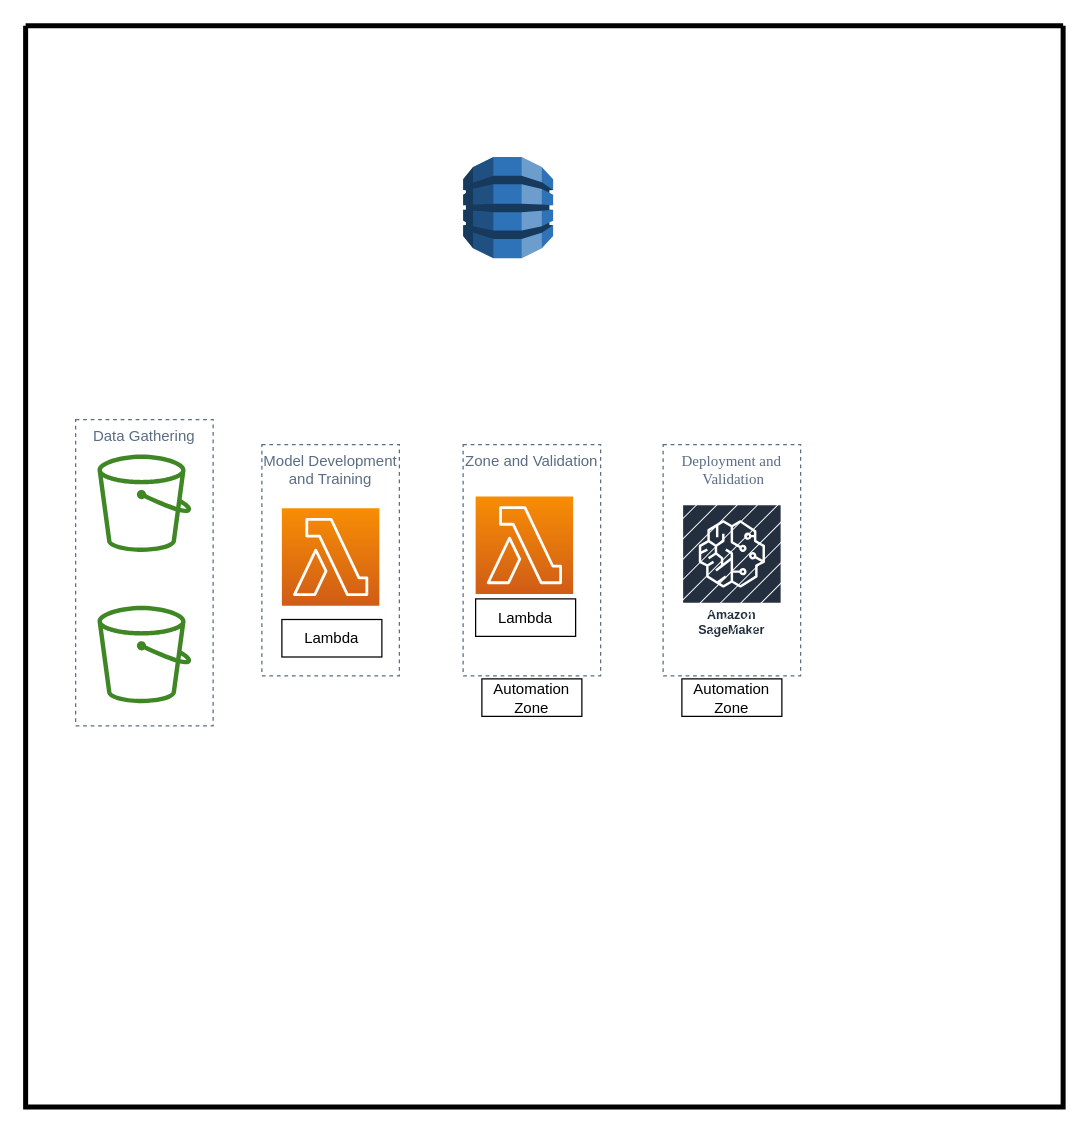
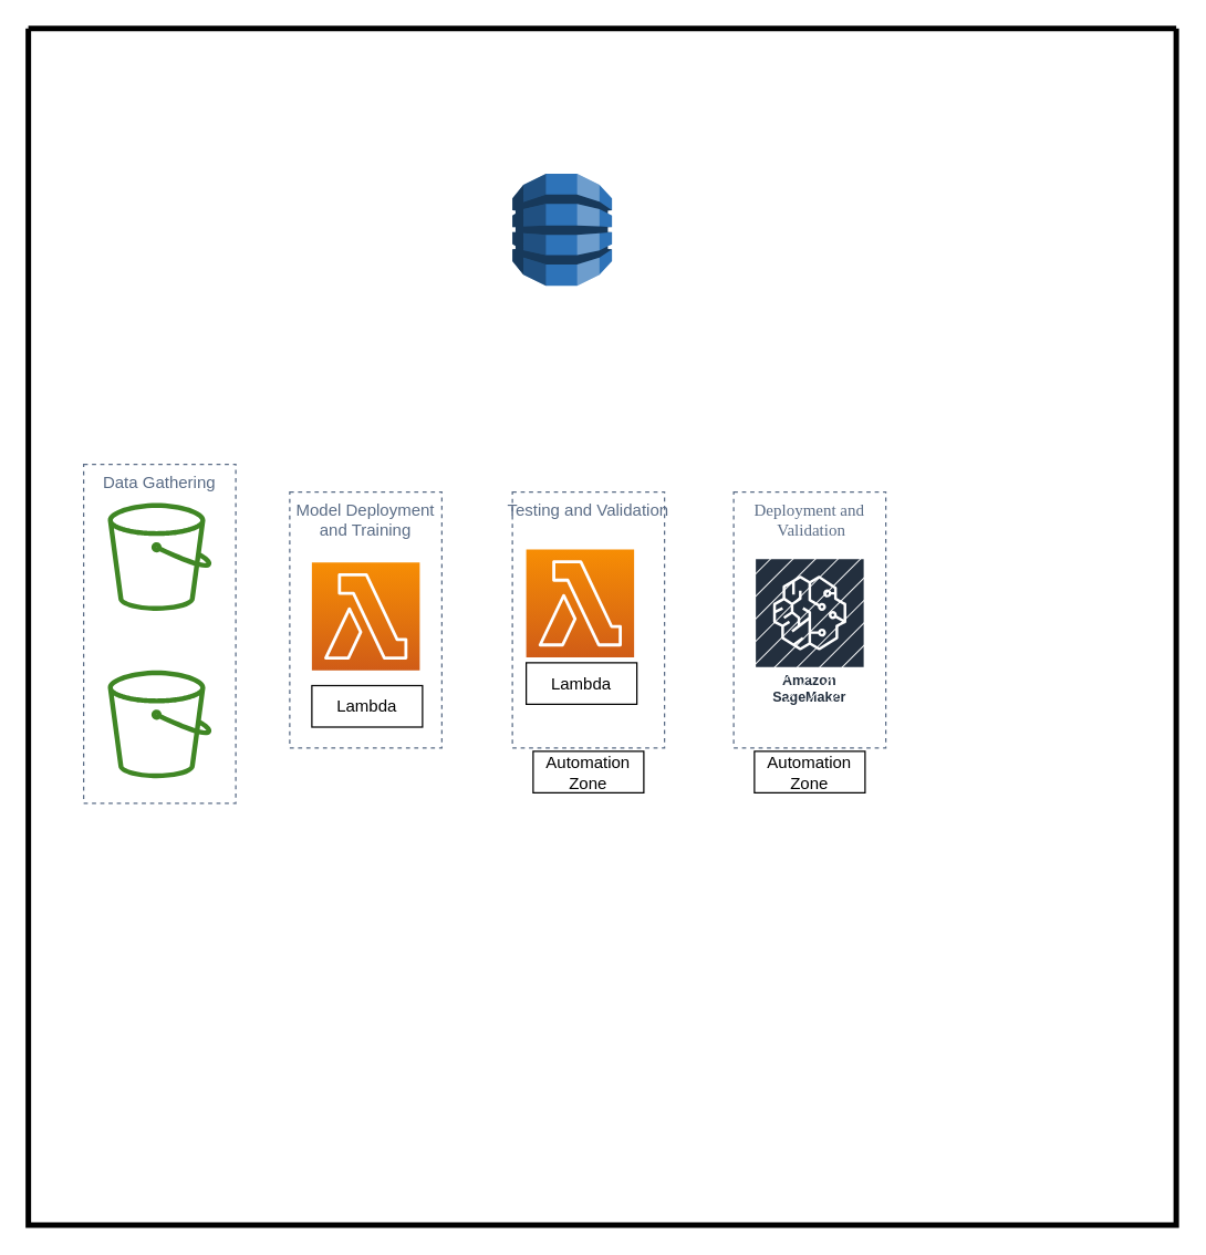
- <mxCell id="12" value="Model Development &#10;and Training" style="fillColor=none;strokeColor=#5A6C86;dashed=1;verticalAlign=top;fontStyle=0;fontColor=#5A6C86;" vertex="1" parent="2"><mxGeometry x="189" y="335" width="110" height="185" as="geometry" /></mxCell>
+ <mxCell id="12" value="Model Deployment &#10;and Training" style="fillColor=none;strokeColor=#5A6C86;dashed=1;verticalAlign=top;fontStyle=0;fontColor=#5A6C86;" vertex="1" parent="2"><mxGeometry x="189" y="335" width="110" height="185" as="geometry" /></mxCell>
- <mxCell id="13" value="Zone and Validation" style="fillColor=none;strokeColor=#5A6C86;dashed=1;verticalAlign=top;fontStyle=0;fontColor=#5A6C86;" vertex="1" parent="2"><mxGeometry x="350" y="335" width="110" height="185" as="geometry" /></mxCell>
+ <mxCell id="13" value="Testing and Validation" style="fillColor=none;strokeColor=#5A6C86;dashed=1;verticalAlign=top;fontStyle=0;fontColor=#5A6C86;" vertex="1" parent="2"><mxGeometry x="350" y="335" width="110" height="185" as="geometry" /></mxCell>
